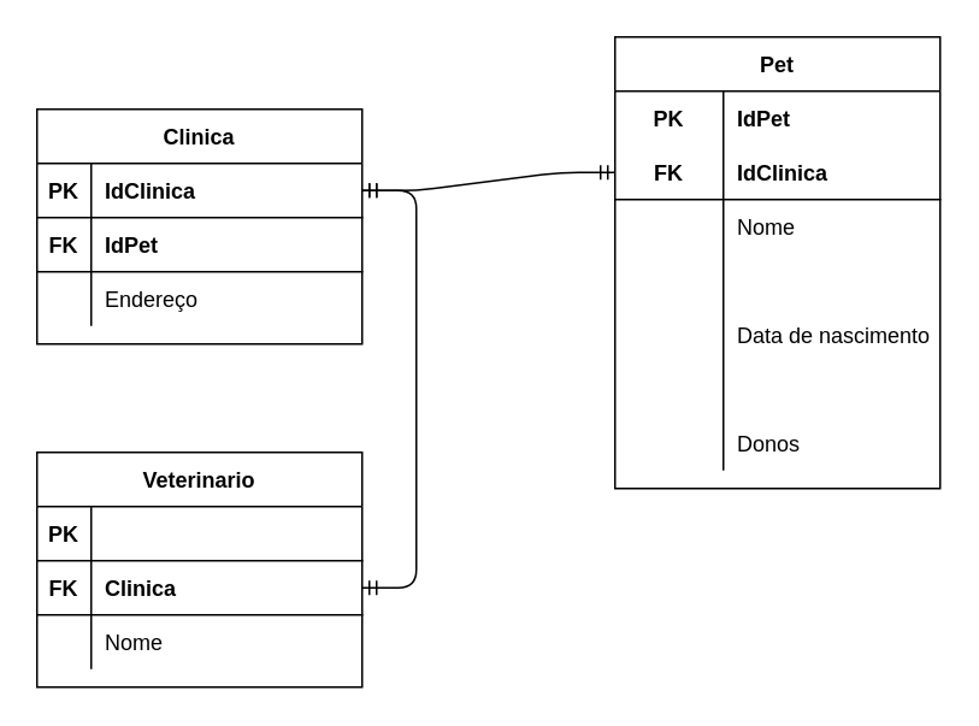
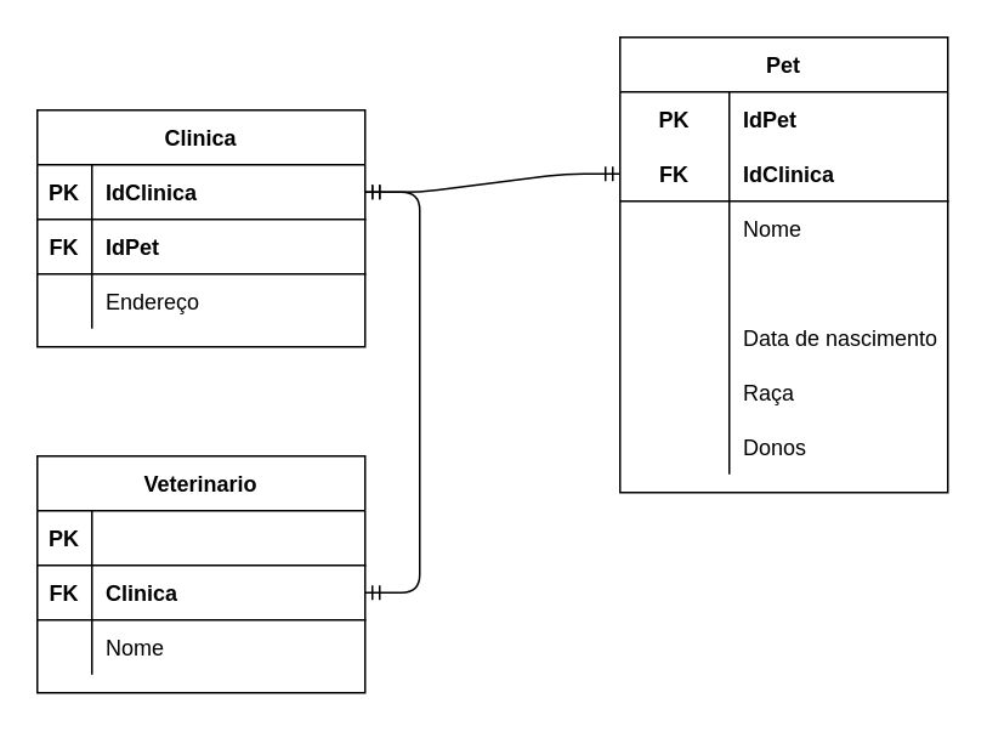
+ <mxCell id="29" value="Raça" style="shape=partialRectangle;connectable=0;fillColor=none;top=0;left=0;bottom=0;right=0;align=left;spacingLeft=6;overflow=hidden;" vertex="1" parent="27"><mxGeometry x="60" width="120" height="30" as="geometry" /></mxCell>
